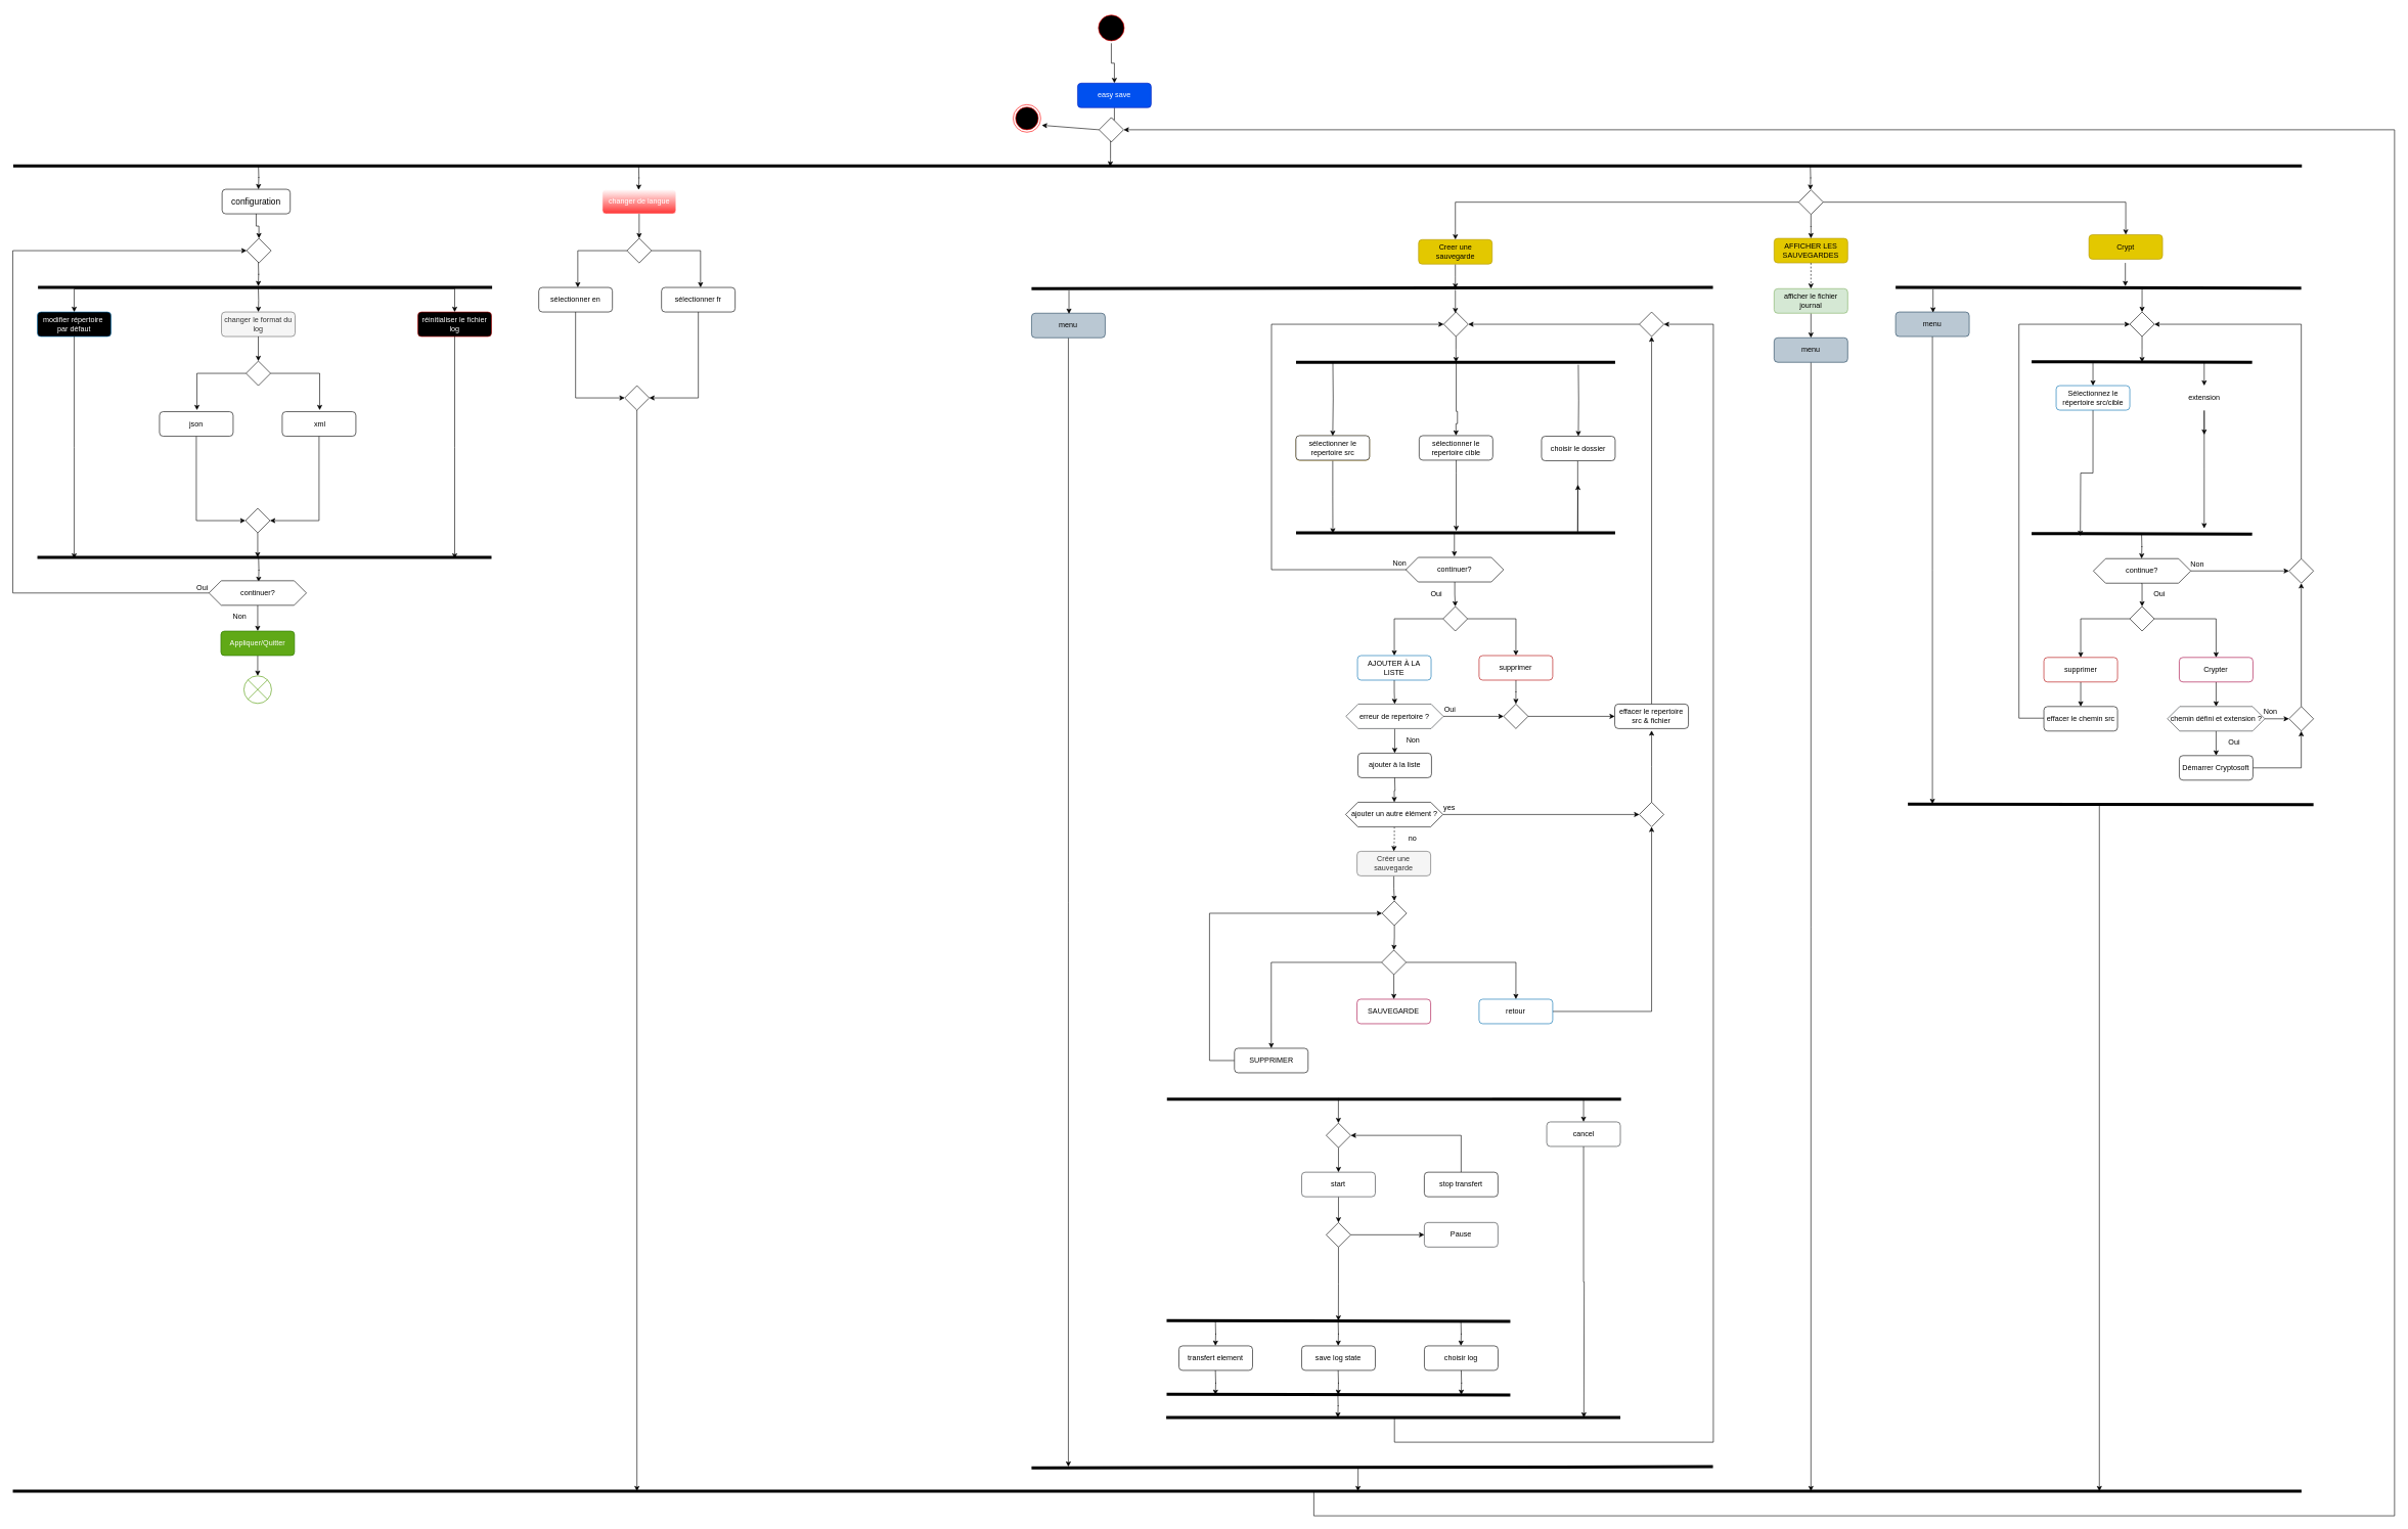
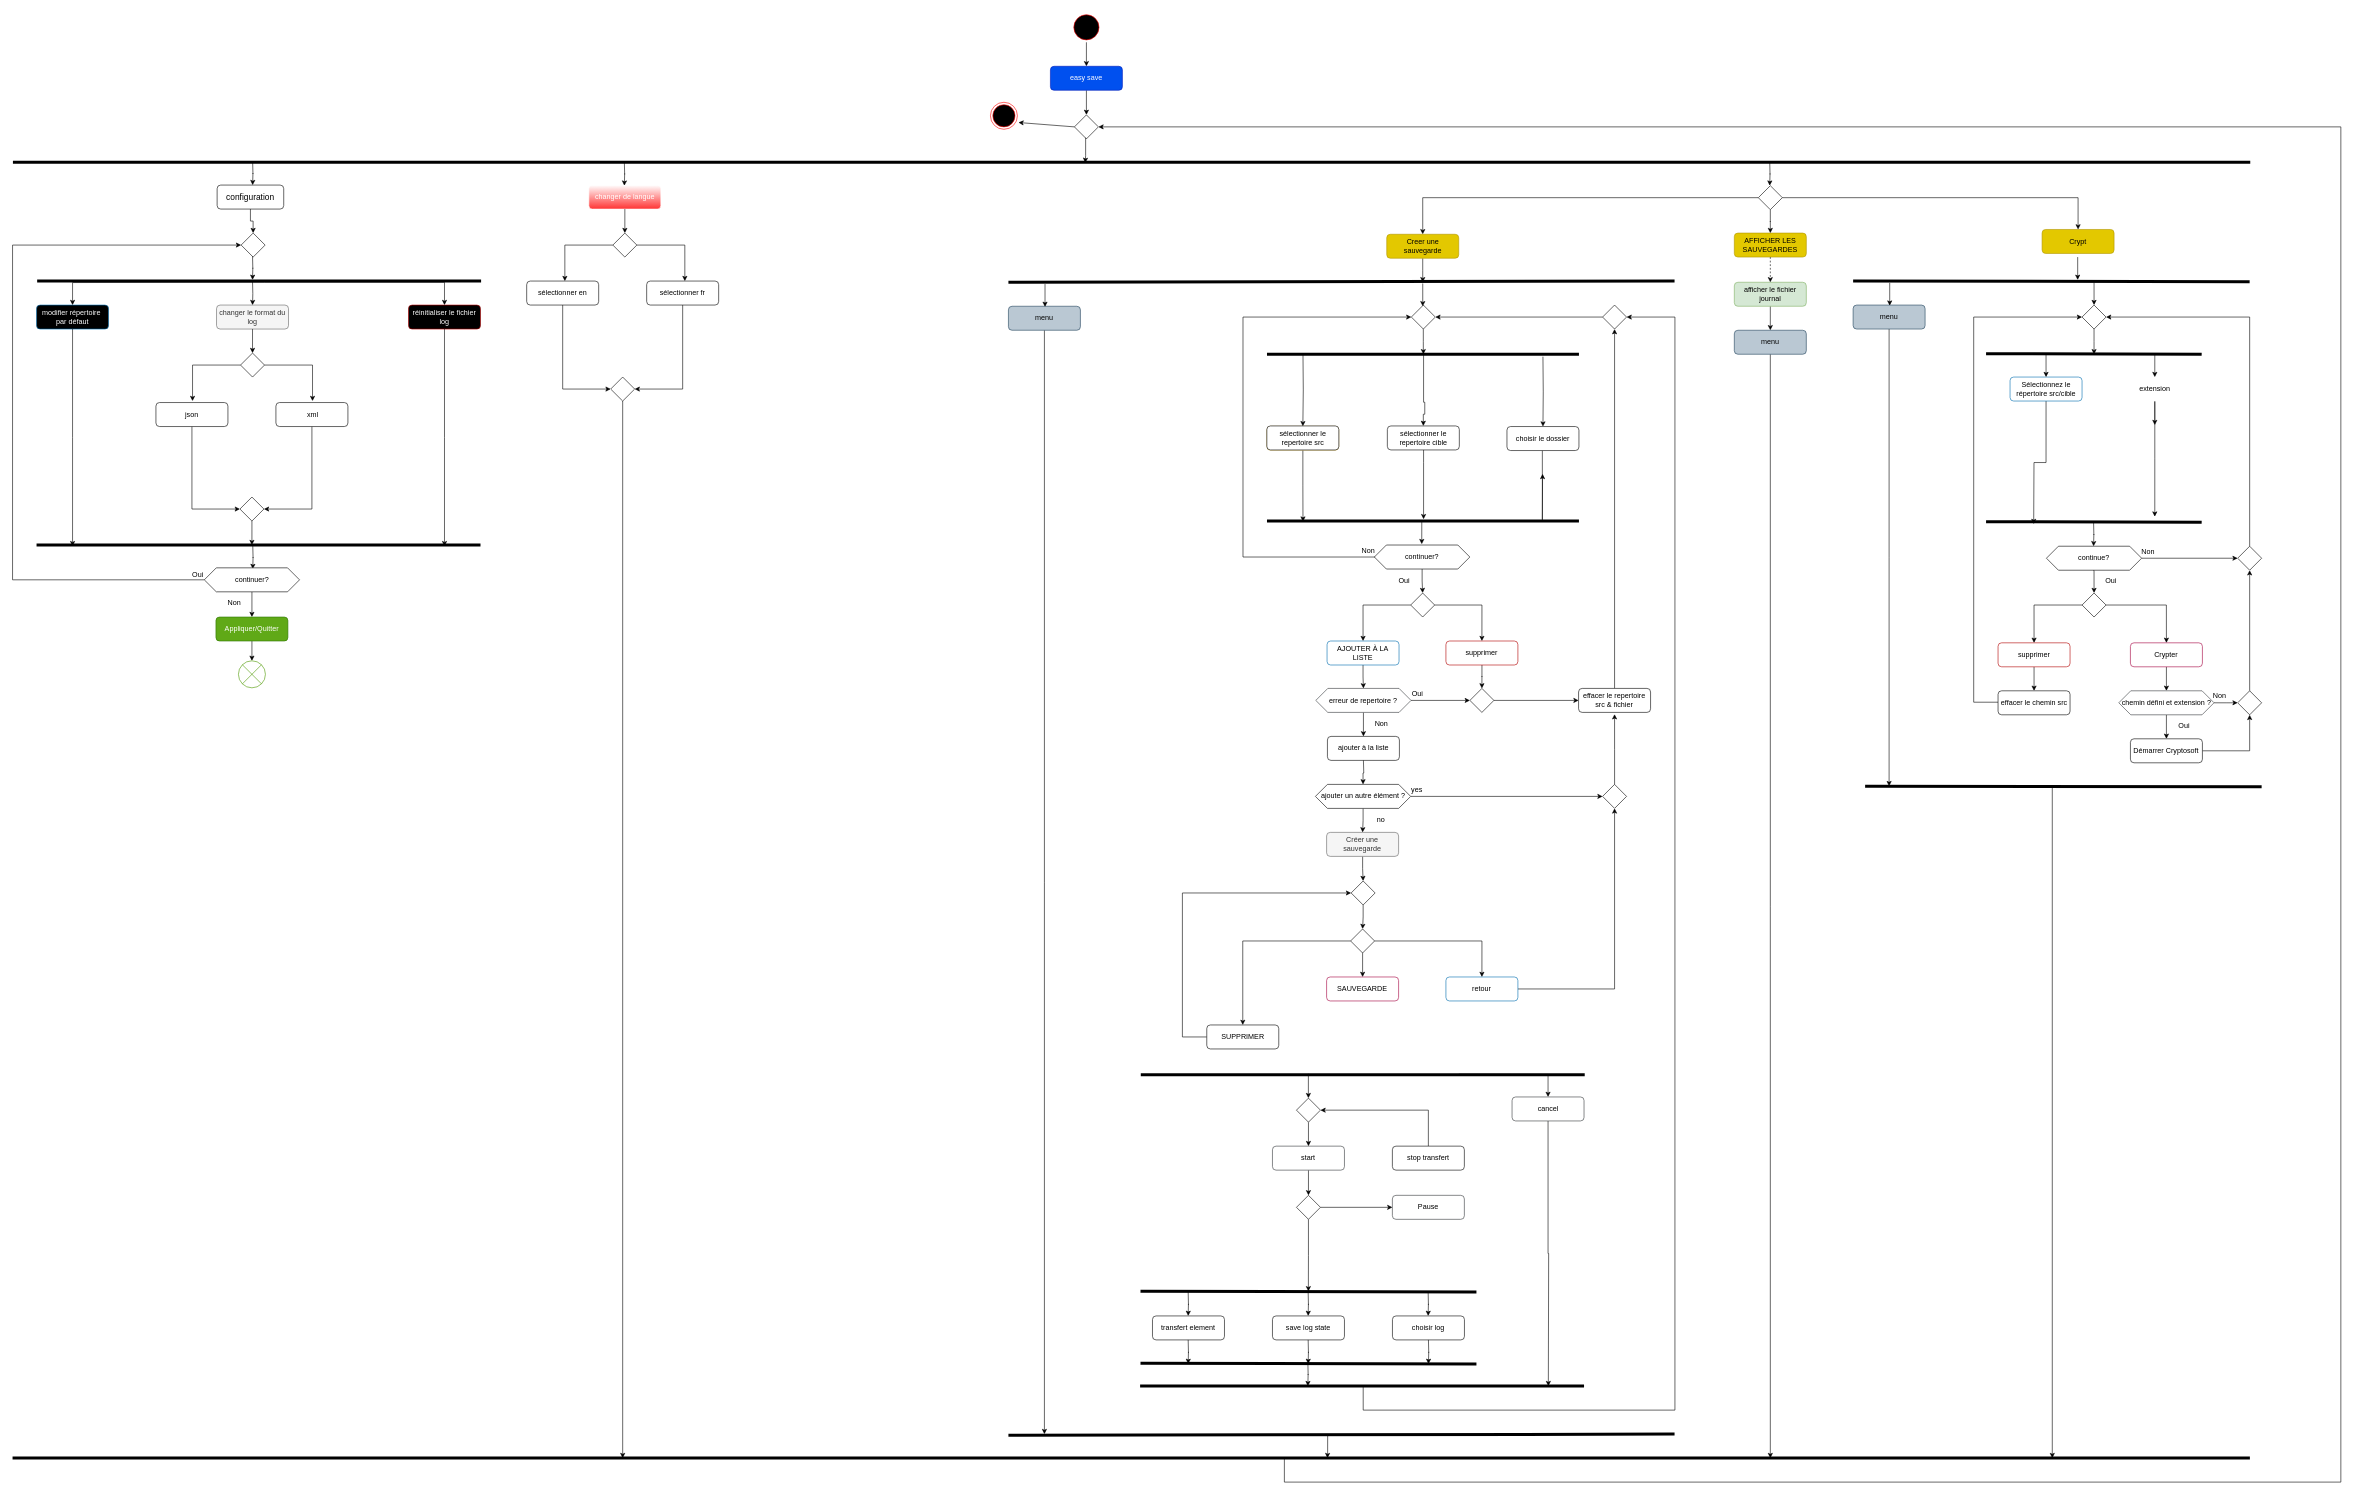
- <mxCell id="5" value="&lt;font style=&quot;vertical-align: inherit;&quot;&gt;&lt;font style=&quot;vertical-align: inherit;&quot;&gt;&lt;font style=&quot;vertical-align: inherit;&quot;&gt;&lt;font style=&quot;vertical-align: inherit;&quot;&gt;easy save&lt;/font&gt;&lt;/font&gt;&lt;/font&gt;&lt;/font&gt;" style="rounded=1;whiteSpace=wrap;html=1;fillColor=#0050ef;fontColor=#ffffff;strokeColor=#001DBC;" parent="1" vertex="1"><mxGeometry x="1755" y="135" width="120" height="40" as="geometry" /></mxCell>
+ <mxCell id="5" value="&lt;font style=&quot;vertical-align: inherit;&quot;&gt;&lt;font style=&quot;vertical-align: inherit;&quot;&gt;&lt;font style=&quot;vertical-align: inherit;&quot;&gt;&lt;font style=&quot;vertical-align: inherit;&quot;&gt;easy save&lt;/font&gt;&lt;/font&gt;&lt;/font&gt;&lt;/font&gt;" style="rounded=1;whiteSpace=wrap;html=1;fillColor=#0050ef;fontColor=#ffffff;strokeColor=#001DBC;" parent="1" vertex="1"><mxGeometry x="1750" y="110" width="120" height="40" as="geometry" /></mxCell>
- <mxCell id="88" style="edgeStyle=orthogonalEdgeStyle;rounded=0;orthogonalLoop=1;jettySize=auto;html=1;entryX=0.5;entryY=0;entryDx=0;entryDy=0;dashed=1;" parent="1" source="90" target="95" edge="1"><mxGeometry relative="1" as="geometry"><mxPoint x="2271.125" y="1407" as="targetPoint" /></mxGeometry></mxCell>
+ <mxCell id="88" style="edgeStyle=orthogonalEdgeStyle;rounded=0;orthogonalLoop=1;jettySize=auto;html=1;entryX=0.5;entryY=0;entryDx=0;entryDy=0;" parent="1" source="90" target="95" edge="1"><mxGeometry relative="1" as="geometry"><mxPoint x="2271.125" y="1407" as="targetPoint" /></mxGeometry></mxCell>
